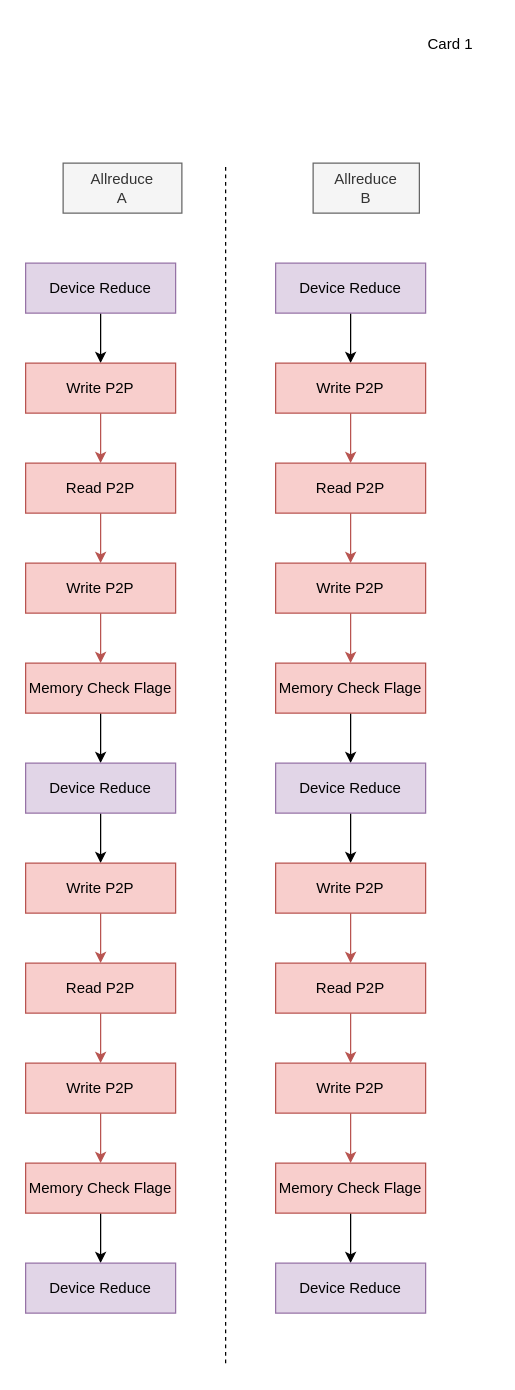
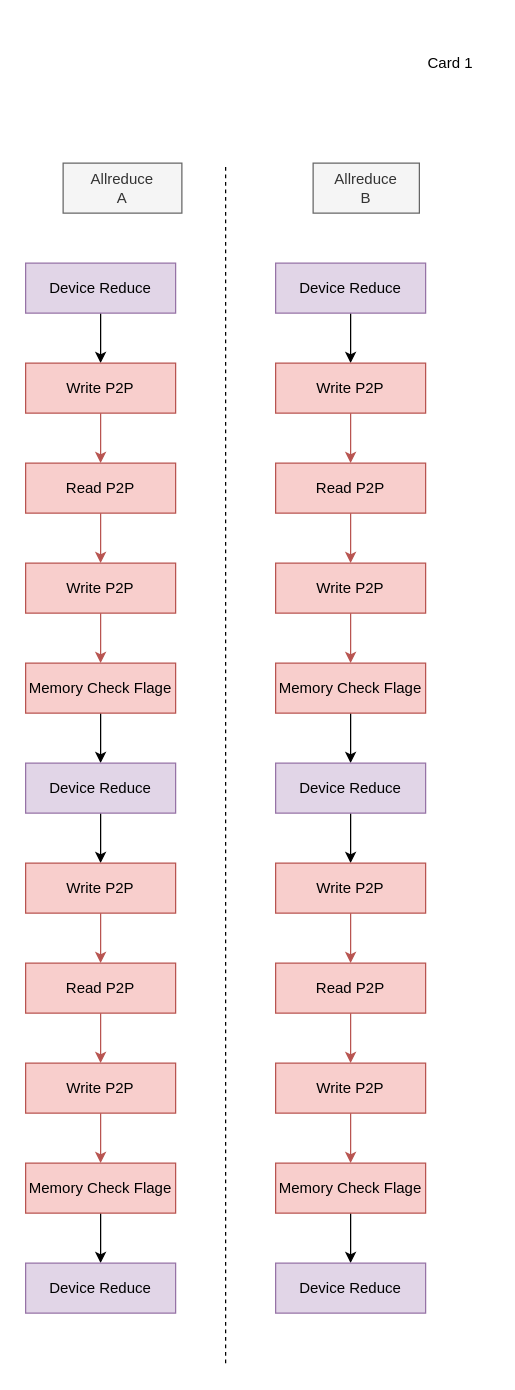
- <mxCell id="29" value="Card 1" style="text;html=1;strokeColor=none;fillColor=none;align=center;verticalAlign=middle;whiteSpace=wrap;rounded=0;" vertex="1" parent="1"><mxGeometry x="330" y="20" width="60" height="30" as="geometry" /></mxCell>
+ <mxCell id="29" value="Card 1" style="text;html=1;strokeColor=none;fillColor=none;align=center;verticalAlign=middle;whiteSpace=wrap;rounded=0;" vertex="1" parent="1"><mxGeometry x="330" y="35" width="60" height="30" as="geometry" /></mxCell>
